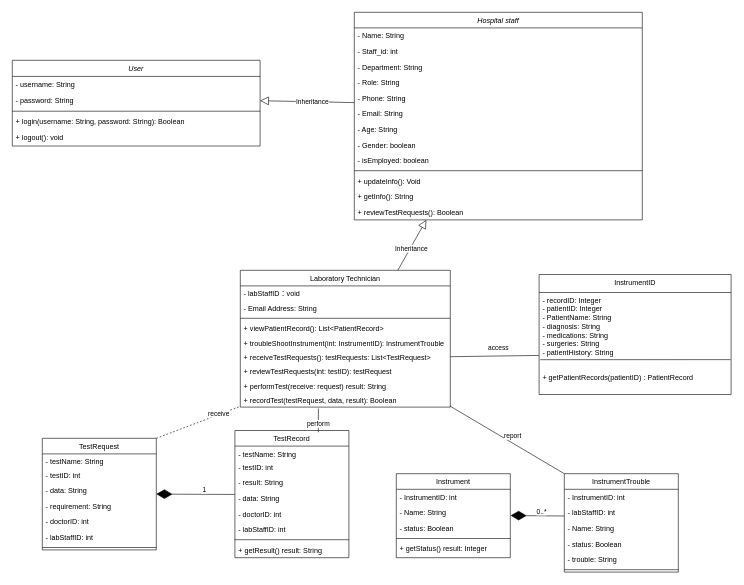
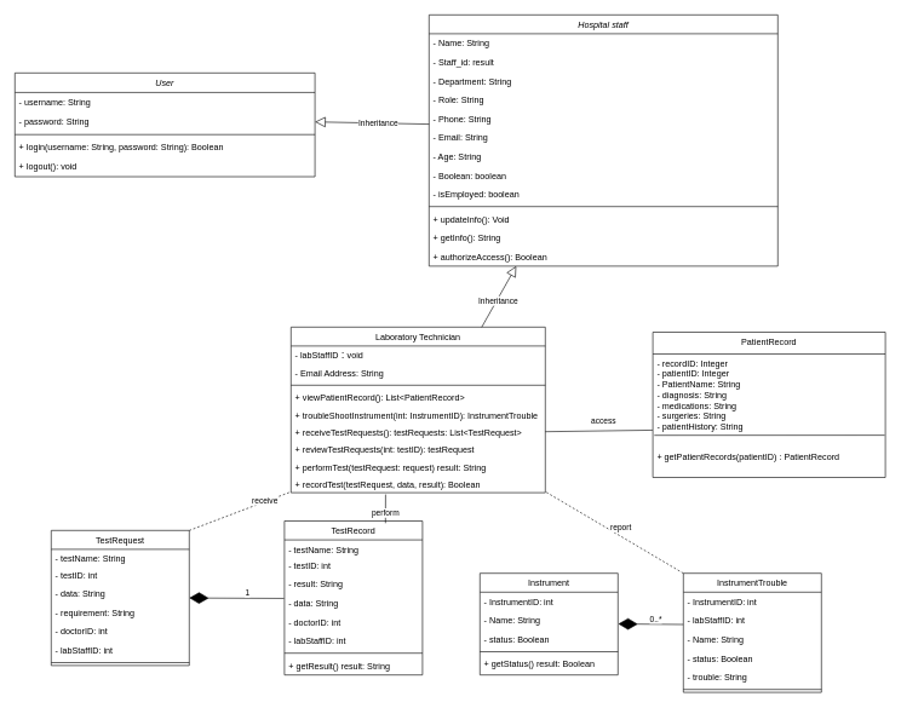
- <mxCell id="43" value="- Staff_id: int" style="text;align=left;verticalAlign=top;spacingLeft=4;spacingRight=4;overflow=hidden;rotatable=0;points=[[0,0.5],[1,0.5]];portConstraint=eastwest;rounded=0;shadow=0;html=0;" parent="41" vertex="1"><mxGeometry y="52" width="480" height="26" as="geometry" /></mxCell>
+ <mxCell id="43" value="- Staff_id: result" style="text;align=left;verticalAlign=top;spacingLeft=4;spacingRight=4;overflow=hidden;rotatable=0;points=[[0,0.5],[1,0.5]];portConstraint=eastwest;rounded=0;shadow=0;html=0;" parent="41" vertex="1"><mxGeometry y="52" width="480" height="26" as="geometry" /></mxCell>
- <mxCell id="49" value="- Gender: boolean" style="text;align=left;verticalAlign=top;spacingLeft=4;spacingRight=4;overflow=hidden;rotatable=0;points=[[0,0.5],[1,0.5]];portConstraint=eastwest;rounded=0;shadow=0;html=0;" parent="41" vertex="1"><mxGeometry y="208" width="480" height="26" as="geometry" /></mxCell>
+ <mxCell id="49" value="- Boolean: boolean" style="text;align=left;verticalAlign=top;spacingLeft=4;spacingRight=4;overflow=hidden;rotatable=0;points=[[0,0.5],[1,0.5]];portConstraint=eastwest;rounded=0;shadow=0;html=0;" parent="41" vertex="1"><mxGeometry y="208" width="480" height="26" as="geometry" /></mxCell>
- <mxCell id="54" value="+ reviewTestRequests(): Boolean" style="text;align=left;verticalAlign=top;spacingLeft=4;spacingRight=4;overflow=hidden;rotatable=0;points=[[0,0.5],[1,0.5]];portConstraint=eastwest;rounded=0;shadow=0;html=0;" parent="41" vertex="1"><mxGeometry y="320" width="480" height="26" as="geometry" /></mxCell>
+ <mxCell id="54" value="+ authorizeAccess(): Boolean" style="text;align=left;verticalAlign=top;spacingLeft=4;spacingRight=4;overflow=hidden;rotatable=0;points=[[0,0.5],[1,0.5]];portConstraint=eastwest;rounded=0;shadow=0;html=0;" parent="41" vertex="1"><mxGeometry y="320" width="480" height="26" as="geometry" /></mxCell>
- <mxCell id="65" value="&lt;span style=&quot;font-weight: normal;&quot;&gt;InstrumentID&lt;/span&gt;" style="swimlane;fontStyle=1;align=center;verticalAlign=top;childLayout=stackLayout;horizontal=1;startSize=30;horizontalStack=0;resizeParent=1;resizeParentMax=0;resizeLast=0;collapsible=1;marginBottom=0;whiteSpace=wrap;html=1;" parent="1" vertex="1"><mxGeometry x="898" y="457" width="320" height="200" as="geometry" /></mxCell>
+ <mxCell id="65" value="&lt;span style=&quot;font-weight: normal;&quot;&gt;PatientRecord&lt;/span&gt;" style="swimlane;fontStyle=1;align=center;verticalAlign=top;childLayout=stackLayout;horizontal=1;startSize=30;horizontalStack=0;resizeParent=1;resizeParentMax=0;resizeLast=0;collapsible=1;marginBottom=0;whiteSpace=wrap;html=1;" parent="1" vertex="1"><mxGeometry x="898" y="457" width="320" height="200" as="geometry" /></mxCell>
- <mxCell id="35" value="+ performTest(receive: request) result: String" style="text;align=left;verticalAlign=top;spacingLeft=4;spacingRight=4;overflow=hidden;rotatable=0;points=[[0,0.5],[1,0.5]];portConstraint=eastwest;rounded=0;shadow=0;html=0;" parent="27" vertex="1"><mxGeometry y="180" width="350" height="24" as="geometry" /></mxCell>
+ <mxCell id="35" value="+ performTest(testRequest: request) result: String" style="text;align=left;verticalAlign=top;spacingLeft=4;spacingRight=4;overflow=hidden;rotatable=0;points=[[0,0.5],[1,0.5]];portConstraint=eastwest;rounded=0;shadow=0;html=0;" parent="27" vertex="1"><mxGeometry y="180" width="350" height="24" as="geometry" /></mxCell>
- <mxCell id="78" value="" style="endArrow=none;html=1;rounded=0;exitX=0;exitY=0;exitDx=0;exitDy=0;entryX=0.998;entryY=0.924;entryDx=0;entryDy=0;entryPerimeter=0;" parent="1" source="71" target="36" edge="1"><mxGeometry width="50" height="50" relative="1" as="geometry"><mxPoint x="960" y="785" as="sourcePoint" /><mxPoint x="920" y="678" as="targetPoint" /></mxGeometry></mxCell>
+ <mxCell id="78" value="" style="endArrow=none;html=1;rounded=0;exitX=0;exitY=0;exitDx=0;exitDy=0;entryX=0.998;entryY=0.924;entryDx=0;entryDy=0;entryPerimeter=0;dashed=1;" parent="1" source="71" target="36" edge="1"><mxGeometry width="50" height="50" relative="1" as="geometry"><mxPoint x="960" y="785" as="sourcePoint" /><mxPoint x="920" y="678" as="targetPoint" /></mxGeometry></mxCell>
- <mxCell id="7" value="+ getStatus() result: Integer " style="text;align=left;verticalAlign=top;spacingLeft=4;spacingRight=4;overflow=hidden;rotatable=0;points=[[0,0.5],[1,0.5]];portConstraint=eastwest;rounded=0;shadow=0;html=0;" parent="2" vertex="1"><mxGeometry y="112" width="190" height="26" as="geometry" /></mxCell>
+ <mxCell id="7" value="+ getStatus() result: Boolean " style="text;align=left;verticalAlign=top;spacingLeft=4;spacingRight=4;overflow=hidden;rotatable=0;points=[[0,0.5],[1,0.5]];portConstraint=eastwest;rounded=0;shadow=0;html=0;" parent="2" vertex="1"><mxGeometry y="112" width="190" height="26" as="geometry" /></mxCell>
